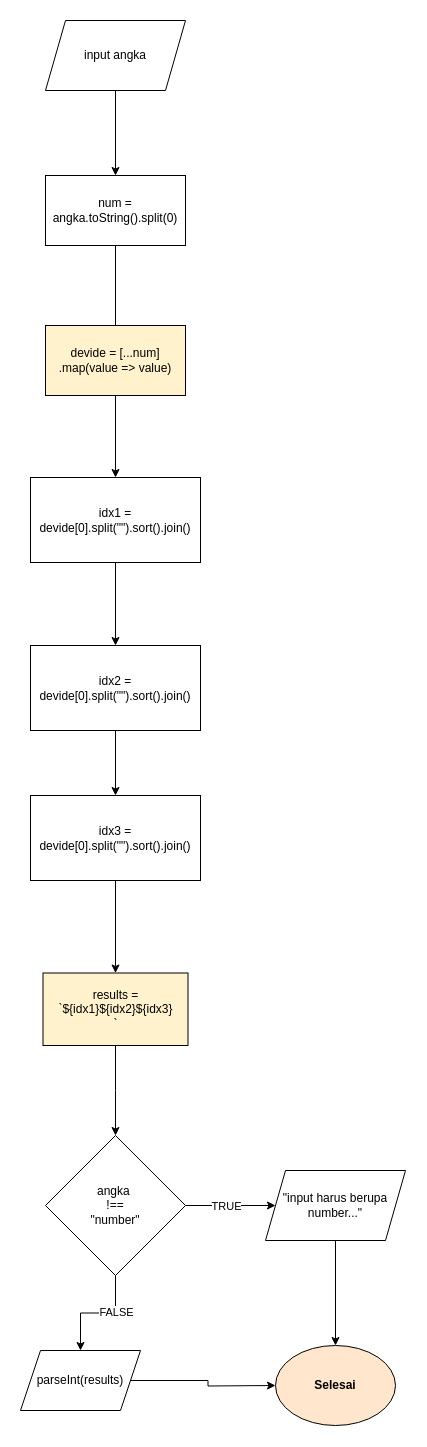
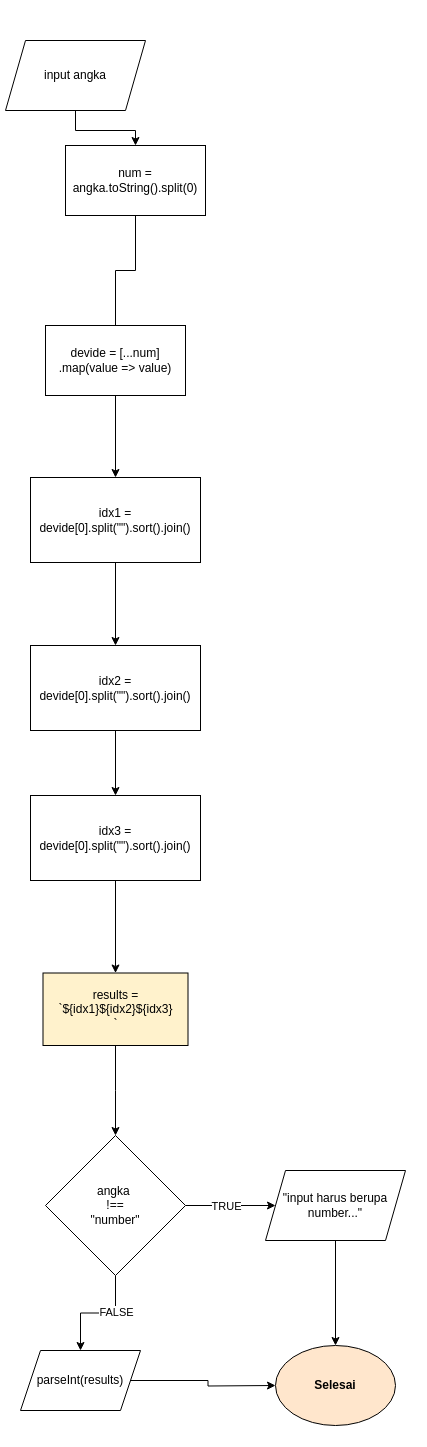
- <mxCell id="3" value="input angka" style="shape=parallelogram;perimeter=parallelogramPerimeter;whiteSpace=wrap;html=1;fixedSize=1;" vertex="1" parent="1"><mxGeometry x="45" y="20" width="140" height="70" as="geometry" /></mxCell>
+ <mxCell id="3" value="input angka" style="shape=parallelogram;perimeter=parallelogramPerimeter;whiteSpace=wrap;html=1;fixedSize=1;" vertex="1" parent="1"><mxGeometry x="5" y="40" width="140" height="70" as="geometry" /></mxCell>
- <mxCell id="5" value="num = angka.toString().split(0)" style="whiteSpace=wrap;html=1;" vertex="1" parent="1"><mxGeometry x="45" y="175" width="140" height="70" as="geometry" /></mxCell>
+ <mxCell id="5" value="num = angka.toString().split(0)" style="whiteSpace=wrap;html=1;" vertex="1" parent="1"><mxGeometry x="65" y="145" width="140" height="70" as="geometry" /></mxCell>
- <mxCell id="7" value="devide = [...num]&lt;br&gt;.map(value =&amp;gt; value)" style="whiteSpace=wrap;html=1;fillColor=#fff2cc;" vertex="1" parent="1"><mxGeometry x="45" y="325" width="140" height="70" as="geometry" /></mxCell>
+ <mxCell id="7" value="devide = [...num]&lt;br&gt;.map(value =&amp;gt; value)" style="whiteSpace=wrap;html=1;" vertex="1" parent="1"><mxGeometry x="45" y="325" width="140" height="70" as="geometry" /></mxCell>
